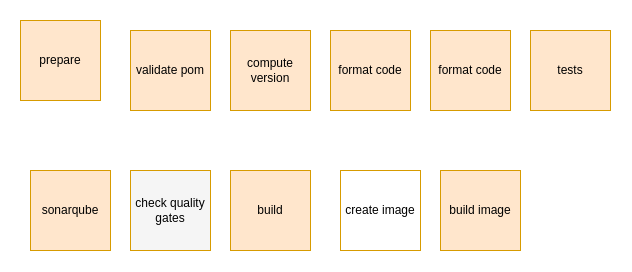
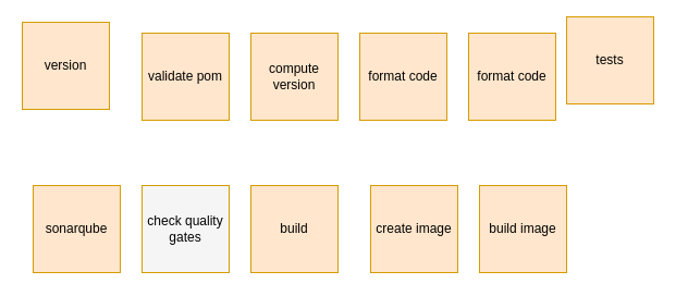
- <mxCell id="2" value="prepare" style="whiteSpace=wrap;html=1;aspect=fixed;fillColor=#ffe6cc;strokeColor=#d79b00;" vertex="1" parent="1"><mxGeometry x="20" y="20" width="80" height="80" as="geometry" /></mxCell>
+ <mxCell id="2" value="version" style="whiteSpace=wrap;html=1;aspect=fixed;fillColor=#ffe6cc;strokeColor=#d79b00;" vertex="1" parent="1"><mxGeometry x="20" y="20" width="80" height="80" as="geometry" /></mxCell>
- <mxCell id="7" value="tests" style="whiteSpace=wrap;html=1;aspect=fixed;fillColor=#ffe6cc;strokeColor=#d79b00;" vertex="1" parent="1"><mxGeometry x="530" y="30" width="80" height="80" as="geometry" /></mxCell>
+ <mxCell id="7" value="tests" style="whiteSpace=wrap;html=1;aspect=fixed;fillColor=#ffe6cc;strokeColor=#d79b00;" vertex="1" parent="1"><mxGeometry x="520" y="15" width="80" height="80" as="geometry" /></mxCell>
- <mxCell id="11" value="create image" style="whiteSpace=wrap;html=1;aspect=fixed;fillColor=#ffffff;strokeColor=#d79b00;" vertex="1" parent="1"><mxGeometry x="340" y="170" width="80" height="80" as="geometry" /></mxCell>
+ <mxCell id="11" value="create image" style="whiteSpace=wrap;html=1;aspect=fixed;fillColor=#ffe6cc;strokeColor=#d79b00;" vertex="1" parent="1"><mxGeometry x="340" y="170" width="80" height="80" as="geometry" /></mxCell>
